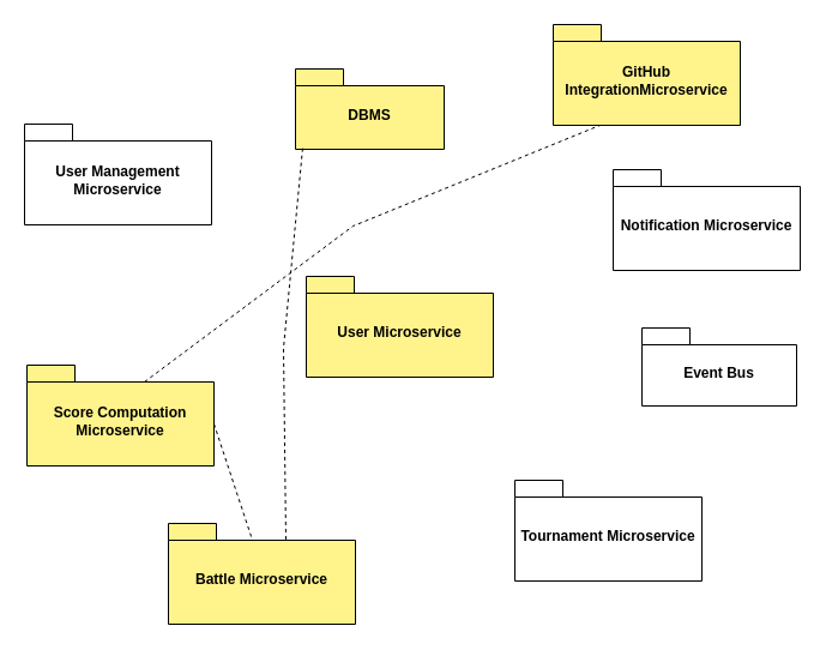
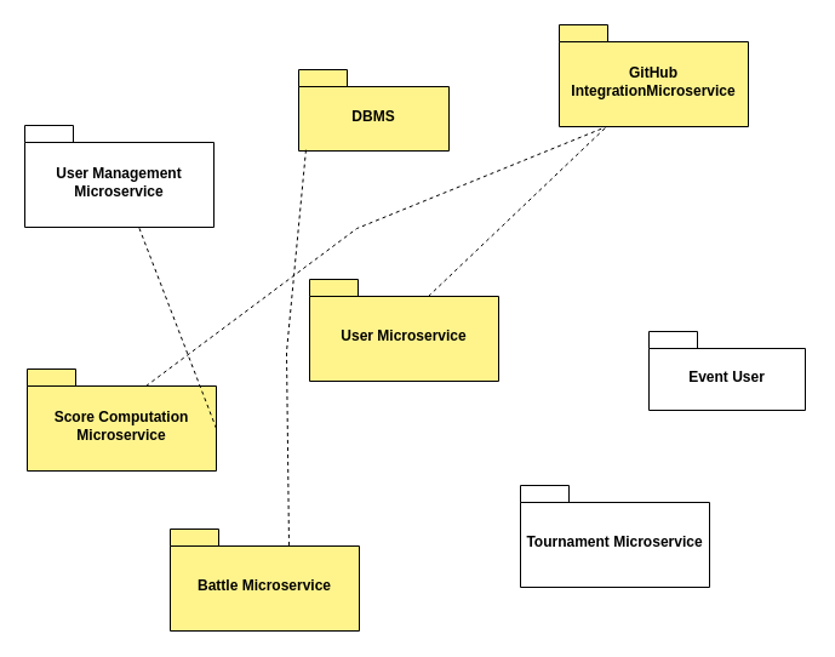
+ <mxCell id="12" value="" style="endArrow=none;dashed=1;html=1;rounded=0;entryX=0.25;entryY=1;entryDx=0;entryDy=0;entryPerimeter=0;exitX=0;exitY=0;exitDx=98;exitDy=14;exitPerimeter=0;" edge="1" parent="1" source="2" target="4"><mxGeometry width="50" height="50" relative="1" as="geometry"><mxPoint x="324" y="260" as="sourcePoint" /><mxPoint x="374" y="210" as="targetPoint" /></mxGeometry></mxCell>
- <mxCell id="8" value="Notification Microservice" style="shape=folder;fontStyle=1;spacingTop=10;tabWidth=40;tabHeight=14;tabPosition=left;html=1;whiteSpace=wrap;fillColor=#FFFFFF;" vertex="1" parent="1"><mxGeometry x="511" y="141" width="156" height="84" as="geometry" /></mxCell>
- <mxCell id="10" value="Event Bus" style="shape=folder;fontStyle=1;spacingTop=10;tabWidth=40;tabHeight=14;tabPosition=left;html=1;whiteSpace=wrap;fillColor=#FFFFFF;" vertex="1" parent="1"><mxGeometry x="535" y="273" width="129" height="65" as="geometry" /></mxCell>
+ <mxCell id="10" value="Event User" style="shape=folder;fontStyle=1;spacingTop=10;tabWidth=40;tabHeight=14;tabPosition=left;html=1;whiteSpace=wrap;fillColor=#FFFFFF;" vertex="1" parent="1"><mxGeometry x="535" y="273" width="129" height="65" as="geometry" /></mxCell>
- <mxCell id="13" value="" style="endArrow=none;dashed=1;html=1;rounded=0;entryX=0.449;entryY=0.165;entryDx=0;entryDy=0;entryPerimeter=0;exitX=0;exitY=0;exitDx=156;exitDy=49;exitPerimeter=0;" edge="1" parent="1" source="5" target="7"><mxGeometry width="50" height="50" relative="1" as="geometry"><mxPoint x="324" y="454" as="sourcePoint" /><mxPoint x="471" y="314" as="targetPoint" /></mxGeometry></mxCell>
+ <mxCell id="13" value="" style="endArrow=none;dashed=1;html=1;rounded=0;exitX=0;exitY=0;exitDx=156;exitDy=49;exitPerimeter=0;" edge="1" parent="1" source="5" target="3"><mxGeometry width="50" height="50" relative="1" as="geometry"><mxPoint x="324" y="454" as="sourcePoint" /><mxPoint x="471" y="314" as="targetPoint" /></mxGeometry></mxCell>
